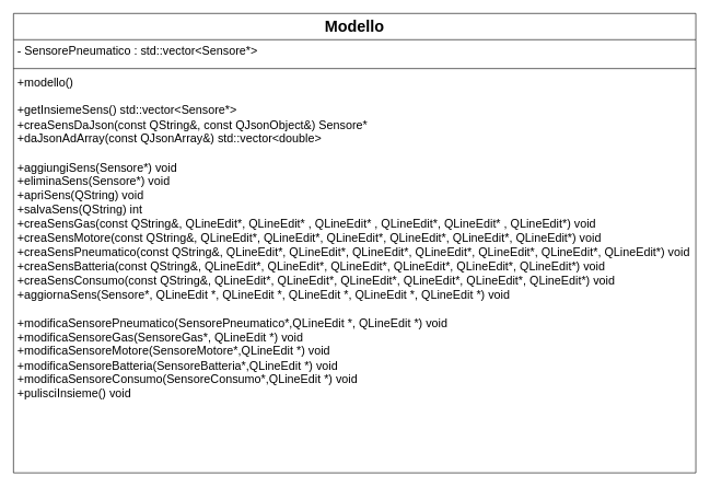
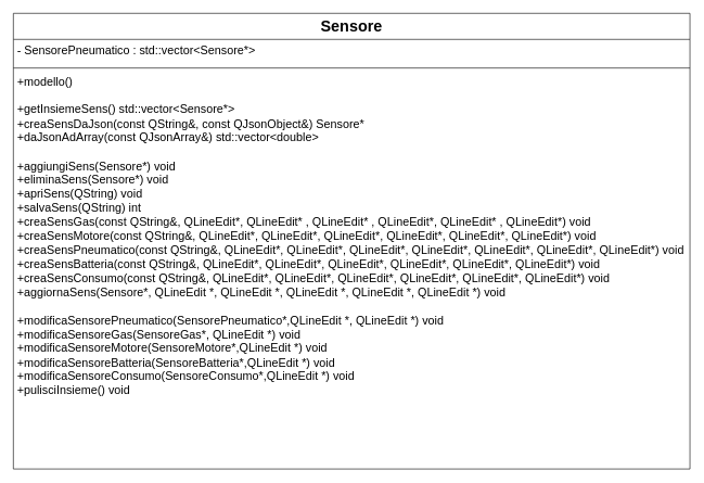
- <mxCell id="2" value="&lt;font style=&quot;font-size: 24px;&quot;&gt;Modello&lt;/font&gt;" style="swimlane;fontStyle=1;align=center;verticalAlign=top;childLayout=stackLayout;horizontal=1;startSize=40;horizontalStack=0;resizeParent=1;resizeParentMax=0;resizeLast=0;collapsible=1;marginBottom=0;whiteSpace=wrap;html=1;" parent="1" vertex="1"><mxGeometry x="20" y="20" width="1040" height="700" as="geometry" /></mxCell>
+ <mxCell id="2" value="&lt;font style=&quot;font-size: 24px;&quot;&gt;Sensore&lt;/font&gt;" style="swimlane;fontStyle=1;align=center;verticalAlign=top;childLayout=stackLayout;horizontal=1;startSize=40;horizontalStack=0;resizeParent=1;resizeParentMax=0;resizeLast=0;collapsible=1;marginBottom=0;whiteSpace=wrap;html=1;" parent="1" vertex="1"><mxGeometry x="20" y="20" width="1040" height="700" as="geometry" /></mxCell>
